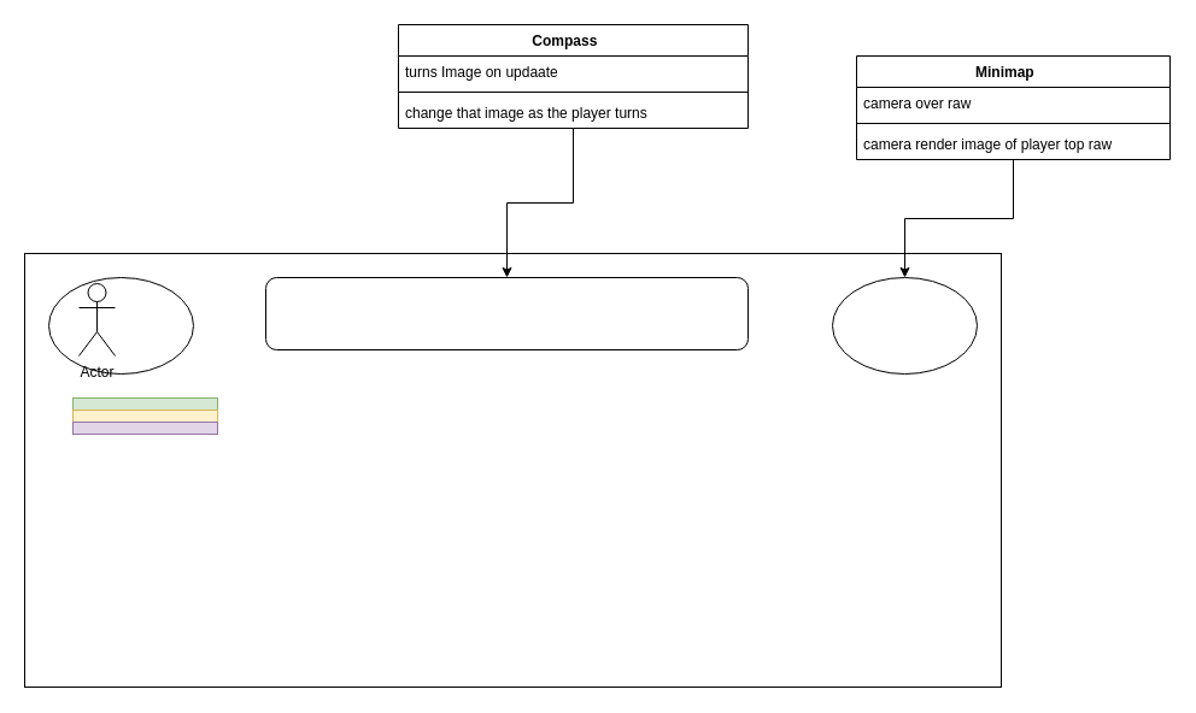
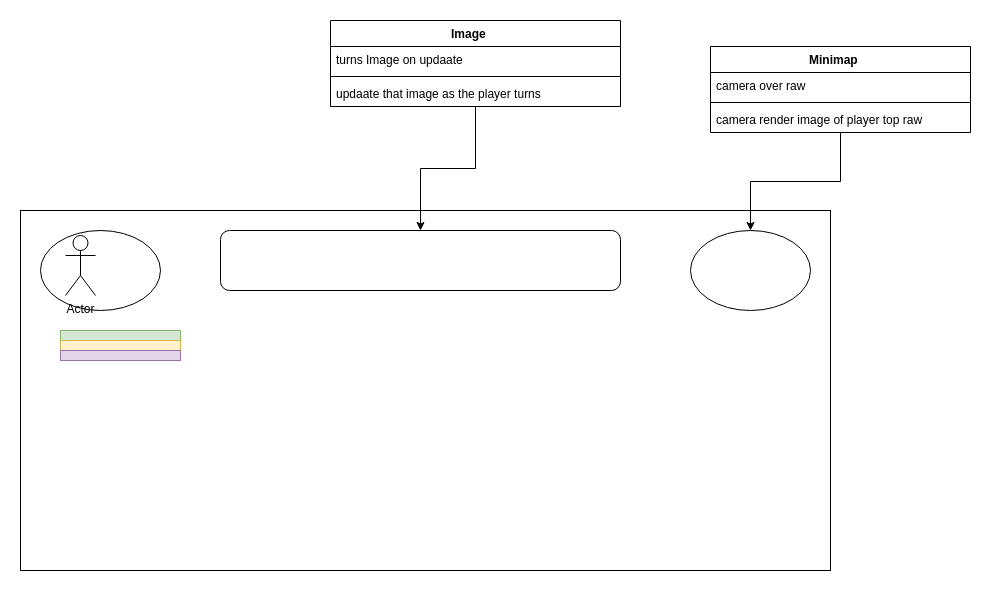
- <mxCell id="11" value="Compass    " style="swimlane;fontStyle=1;align=center;verticalAlign=top;childLayout=stackLayout;horizontal=1;startSize=26;horizontalStack=0;resizeParent=1;resizeParentMax=0;resizeLast=0;collapsible=1;marginBottom=0;" vertex="1" parent="1"><mxGeometry x="330" y="20" width="290" height="86" as="geometry" /></mxCell>
+ <mxCell id="11" value="Image    " style="swimlane;fontStyle=1;align=center;verticalAlign=top;childLayout=stackLayout;horizontal=1;startSize=26;horizontalStack=0;resizeParent=1;resizeParentMax=0;resizeLast=0;collapsible=1;marginBottom=0;" vertex="1" parent="1"><mxGeometry x="330" y="20" width="290" height="86" as="geometry" /></mxCell>
- <mxCell id="14" value="change that image as the player turns" style="text;strokeColor=none;fillColor=none;align=left;verticalAlign=top;spacingLeft=4;spacingRight=4;overflow=hidden;rotatable=0;points=[[0,0.5],[1,0.5]];portConstraint=eastwest;" vertex="1" parent="11"><mxGeometry y="60" width="290" height="26" as="geometry" /></mxCell>
+ <mxCell id="14" value="updaate that image as the player turns" style="text;strokeColor=none;fillColor=none;align=left;verticalAlign=top;spacingLeft=4;spacingRight=4;overflow=hidden;rotatable=0;points=[[0,0.5],[1,0.5]];portConstraint=eastwest;" vertex="1" parent="11"><mxGeometry y="60" width="290" height="26" as="geometry" /></mxCell>
